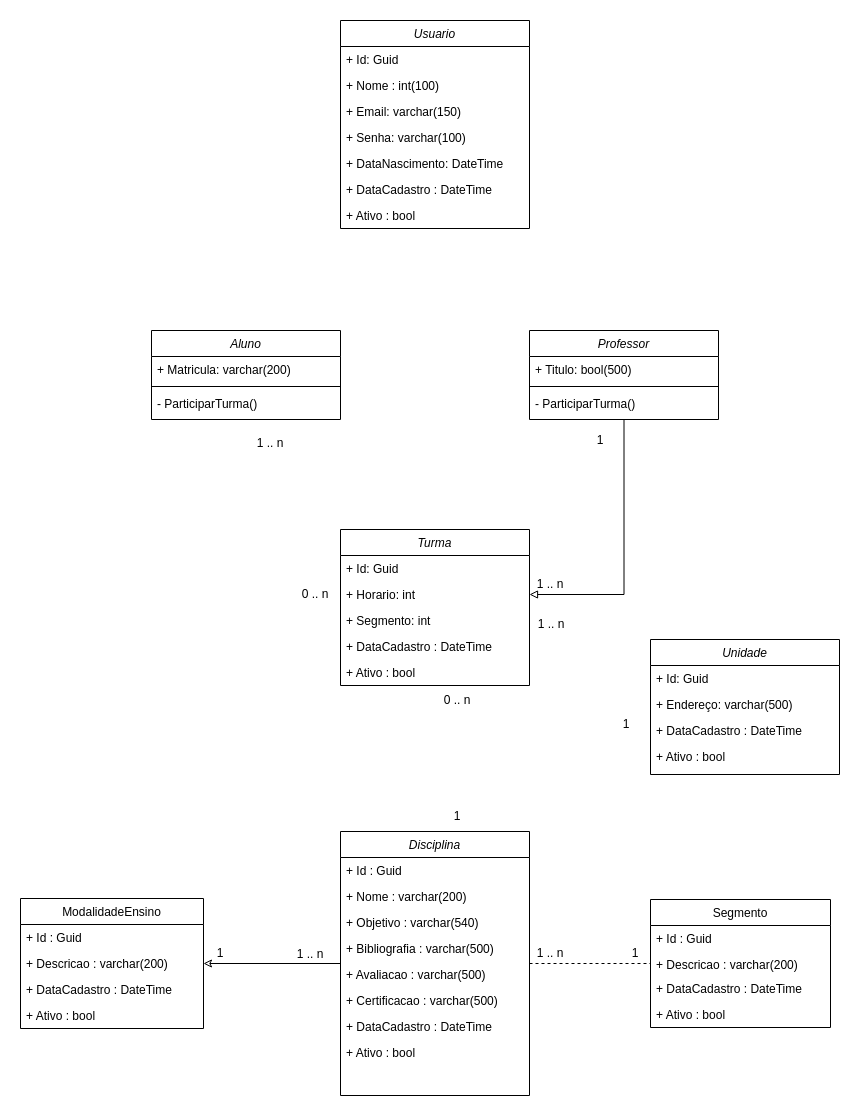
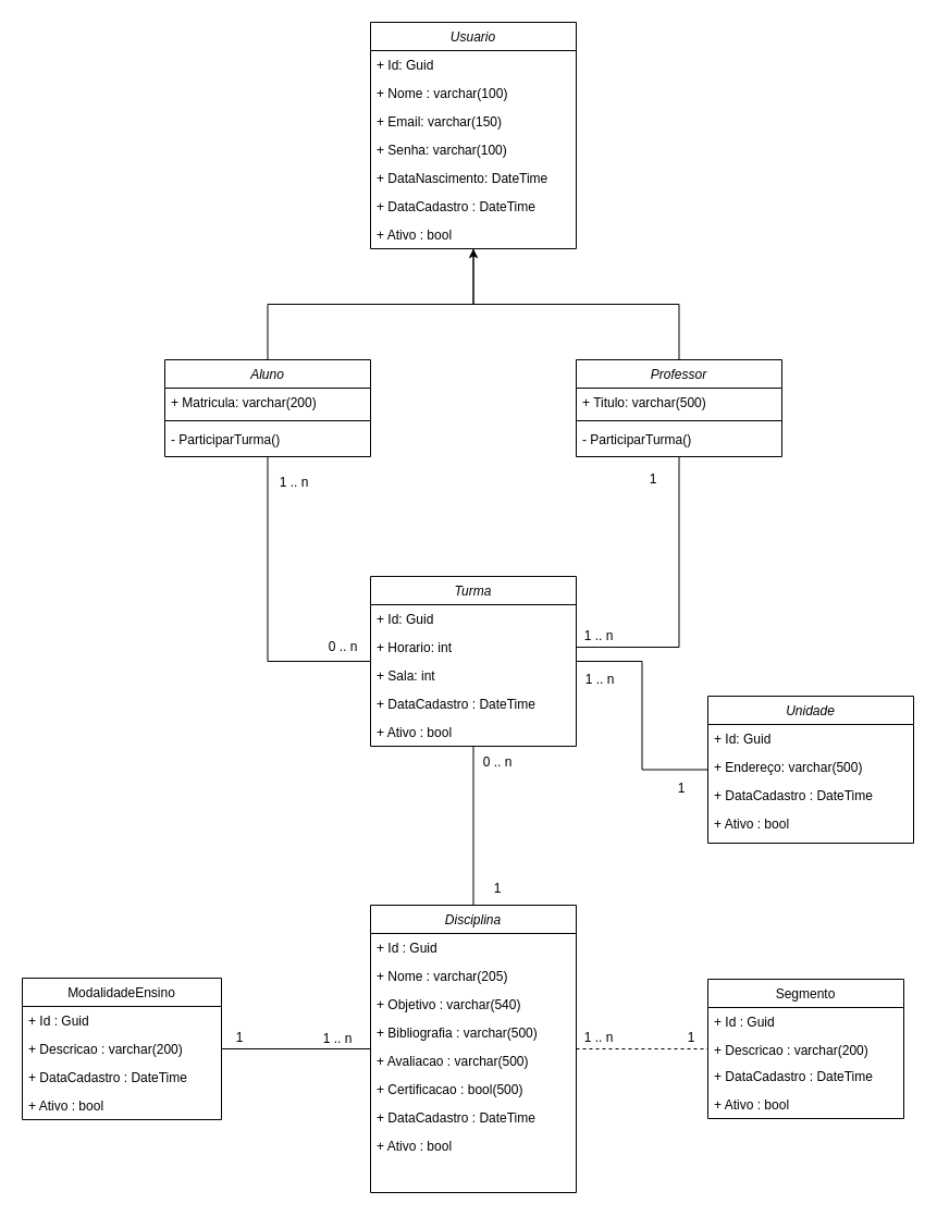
- <mxCell id="38" value="+ Nome : int(100)" style="text;align=left;verticalAlign=top;spacingLeft=4;spacingRight=4;overflow=hidden;rotatable=0;points=[[0,0.5],[1,0.5]];portConstraint=eastwest;" parent="36" vertex="1"><mxGeometry y="52" width="189" height="26" as="geometry" /></mxCell>
+ <mxCell id="38" value="+ Nome : varchar(100)" style="text;align=left;verticalAlign=top;spacingLeft=4;spacingRight=4;overflow=hidden;rotatable=0;points=[[0,0.5],[1,0.5]];portConstraint=eastwest;" parent="36" vertex="1"><mxGeometry y="52" width="189" height="26" as="geometry" /></mxCell>
+ <mxCell id="54" style="edgeStyle=orthogonalEdgeStyle;rounded=0;orthogonalLoop=1;jettySize=auto;html=1;entryX=0.5;entryY=0;entryDx=0;entryDy=0;exitX=0.5;exitY=1;exitDx=0;exitDy=0;endArrow=none;endFill=0;" parent="1" source="36" target="45" edge="1"><mxGeometry relative="1" as="geometry"><mxPoint x="280" y="278" as="sourcePoint" /></mxGeometry></mxCell>
+ <mxCell id="35" style="edgeStyle=orthogonalEdgeStyle;rounded=0;orthogonalLoop=1;jettySize=auto;html=1;exitX=0.5;exitY=1;exitDx=0;exitDy=0;entryX=0.5;entryY=0;entryDx=0;entryDy=0;endArrow=none;endFill=0;startArrow=classic;startFill=1;" parent="1" source="36" target="50" edge="1"><mxGeometry relative="1" as="geometry" /></mxCell>
- <mxCell id="51" value="+ Titulo: bool(500)" style="text;align=left;verticalAlign=top;spacingLeft=4;spacingRight=4;overflow=hidden;rotatable=0;points=[[0,0.5],[1,0.5]];portConstraint=eastwest;rounded=0;shadow=0;html=0;" parent="50" vertex="1"><mxGeometry y="26" width="189" height="26" as="geometry" /></mxCell>
+ <mxCell id="51" value="+ Titulo: varchar(500)" style="text;align=left;verticalAlign=top;spacingLeft=4;spacingRight=4;overflow=hidden;rotatable=0;points=[[0,0.5],[1,0.5]];portConstraint=eastwest;rounded=0;shadow=0;html=0;" parent="50" vertex="1"><mxGeometry y="26" width="189" height="26" as="geometry" /></mxCell>
+ <mxCell id="44" style="edgeStyle=orthogonalEdgeStyle;rounded=0;orthogonalLoop=1;jettySize=auto;html=1;exitX=0.5;exitY=1;exitDx=0;exitDy=0;entryX=0;entryY=0.5;entryDx=0;entryDy=0;endArrow=none;endFill=0;" parent="1" source="45" target="29" edge="1"><mxGeometry relative="1" as="geometry" /></mxCell>
- <mxCell id="49" style="edgeStyle=orthogonalEdgeStyle;rounded=0;orthogonalLoop=1;jettySize=auto;html=1;entryX=1;entryY=0.5;entryDx=0;entryDy=0;endArrow=block;endFill=0;" parent="1" source="50" target="31" edge="1"><mxGeometry relative="1" as="geometry" /></mxCell>
+ <mxCell id="49" style="edgeStyle=orthogonalEdgeStyle;rounded=0;orthogonalLoop=1;jettySize=auto;html=1;entryX=1;entryY=0.5;entryDx=0;entryDy=0;endArrow=none;endFill=0;" parent="1" source="50" target="31" edge="1"><mxGeometry relative="1" as="geometry" /></mxCell>
- <mxCell id="32" value="+ Segmento: int" style="text;align=left;verticalAlign=top;spacingLeft=4;spacingRight=4;overflow=hidden;rotatable=0;points=[[0,0.5],[1,0.5]];portConstraint=eastwest;rounded=0;shadow=0;html=0;" parent="29" vertex="1"><mxGeometry y="78" width="189" height="26" as="geometry" /></mxCell>
+ <mxCell id="32" value="+ Sala: int" style="text;align=left;verticalAlign=top;spacingLeft=4;spacingRight=4;overflow=hidden;rotatable=0;points=[[0,0.5],[1,0.5]];portConstraint=eastwest;rounded=0;shadow=0;html=0;" parent="29" vertex="1"><mxGeometry y="78" width="189" height="26" as="geometry" /></mxCell>
+ <mxCell id="28" style="edgeStyle=orthogonalEdgeStyle;rounded=0;orthogonalLoop=1;jettySize=auto;html=1;endArrow=none;endFill=0;" parent="1" source="29" target="55" edge="1"><mxGeometry relative="1" as="geometry" /></mxCell>
+ <mxCell id="27" style="edgeStyle=orthogonalEdgeStyle;rounded=0;orthogonalLoop=1;jettySize=auto;html=1;entryX=0.5;entryY=0;entryDx=0;entryDy=0;endArrow=none;endFill=0;" parent="1" source="29" target="4" edge="1"><mxGeometry relative="1" as="geometry" /></mxCell>
- <mxCell id="6" value="+ Nome : varchar(200)" style="text;align=left;verticalAlign=top;spacingLeft=4;spacingRight=4;overflow=hidden;rotatable=0;points=[[0,0.5],[1,0.5]];portConstraint=eastwest;" parent="4" vertex="1"><mxGeometry y="52" width="189" height="26" as="geometry" /></mxCell>
+ <mxCell id="6" value="+ Nome : varchar(205)" style="text;align=left;verticalAlign=top;spacingLeft=4;spacingRight=4;overflow=hidden;rotatable=0;points=[[0,0.5],[1,0.5]];portConstraint=eastwest;" parent="4" vertex="1"><mxGeometry y="52" width="189" height="26" as="geometry" /></mxCell>
- <mxCell id="2" style="edgeStyle=orthogonalEdgeStyle;rounded=0;orthogonalLoop=1;jettySize=auto;html=1;endArrow=classic;endFill=0;" parent="1" source="4" target="20" edge="1"><mxGeometry relative="1" as="geometry" /></mxCell>
+ <mxCell id="2" style="edgeStyle=orthogonalEdgeStyle;rounded=0;orthogonalLoop=1;jettySize=auto;html=1;endArrow=none;endFill=0;" parent="1" source="4" target="20" edge="1"><mxGeometry relative="1" as="geometry" /></mxCell>
- <mxCell id="10" value="+ Certificacao : varchar(500)" style="text;align=left;verticalAlign=top;spacingLeft=4;spacingRight=4;overflow=hidden;rotatable=0;points=[[0,0.5],[1,0.5]];portConstraint=eastwest;rounded=0;shadow=0;html=0;" parent="4" vertex="1"><mxGeometry y="156" width="189" height="26" as="geometry" /></mxCell>
+ <mxCell id="10" value="+ Certificacao : bool(500)" style="text;align=left;verticalAlign=top;spacingLeft=4;spacingRight=4;overflow=hidden;rotatable=0;points=[[0,0.5],[1,0.5]];portConstraint=eastwest;rounded=0;shadow=0;html=0;" parent="4" vertex="1"><mxGeometry y="156" width="189" height="26" as="geometry" /></mxCell>
